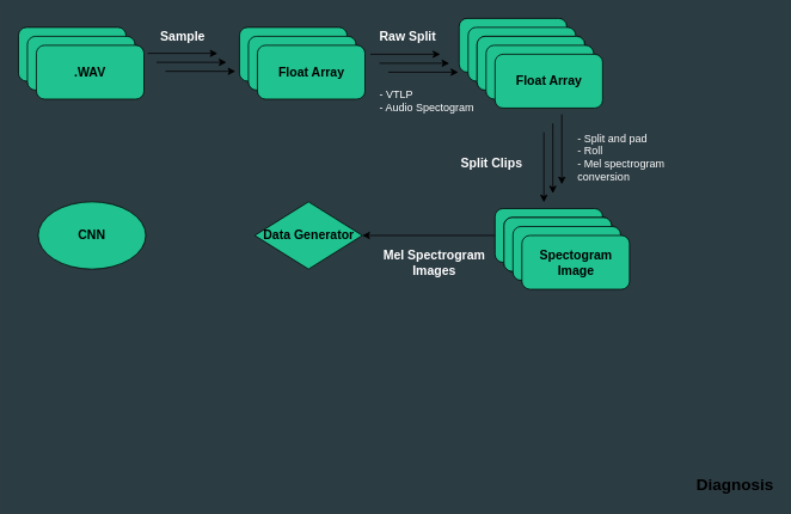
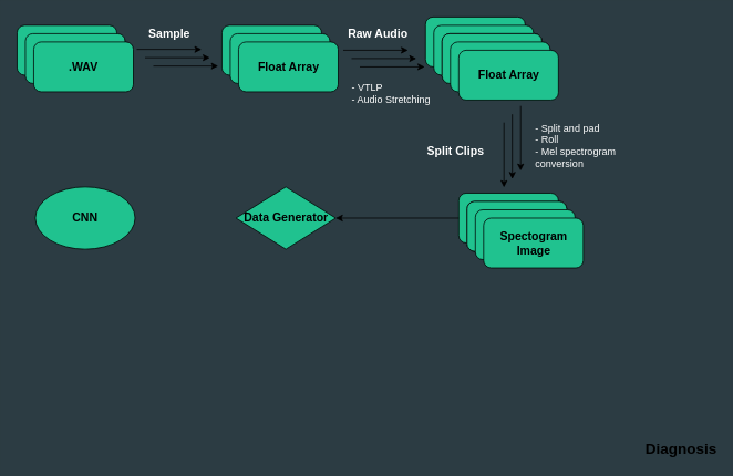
- <mxCell id="21" value="&lt;font style=&quot;font-size: 14px&quot;&gt;&lt;font color=&quot;#ffffff&quot;&gt;Raw Split&lt;/font&gt;&lt;br&gt;&lt;/font&gt;" style="text;html=1;strokeColor=none;fillColor=none;align=center;verticalAlign=middle;whiteSpace=wrap;rounded=0;fontStyle=1" parent="1" vertex="1"><mxGeometry x="403.5" y="20" width="101" height="40" as="geometry" /></mxCell>
+ <mxCell id="21" value="&lt;font style=&quot;font-size: 14px&quot;&gt;&lt;font color=&quot;#ffffff&quot;&gt;Raw Audio&lt;/font&gt;&lt;br&gt;&lt;/font&gt;" style="text;html=1;strokeColor=none;fillColor=none;align=center;verticalAlign=middle;whiteSpace=wrap;rounded=0;fontStyle=1" parent="1" vertex="1"><mxGeometry x="403.5" y="20" width="101" height="40" as="geometry" /></mxCell>
- <mxCell id="29" value="&lt;font color=&quot;#ffffff&quot;&gt;- VTLP&lt;br&gt;- Audio Spectogram&lt;/font&gt;" style="text;html=1;strokeColor=none;fillColor=none;align=left;verticalAlign=middle;whiteSpace=wrap;rounded=0;dashed=1;fontSize=12;" parent="1" vertex="1"><mxGeometry x="421" y="80" width="127" height="63" as="geometry" /></mxCell>
+ <mxCell id="29" value="&lt;font color=&quot;#ffffff&quot;&gt;- VTLP&lt;br&gt;- Audio Stretching&lt;/font&gt;" style="text;html=1;strokeColor=none;fillColor=none;align=left;verticalAlign=middle;whiteSpace=wrap;rounded=0;dashed=1;fontSize=12;" parent="1" vertex="1"><mxGeometry x="421" y="80" width="127" height="63" as="geometry" /></mxCell>
- <mxCell id="38" value="&lt;span style=&quot;font-size: 14px&quot;&gt;&lt;font color=&quot;#ffffff&quot;&gt;Mel Spectrogram Images&lt;/font&gt;&lt;br&gt;&lt;/span&gt;" style="text;html=1;strokeColor=none;fillColor=none;align=center;verticalAlign=middle;whiteSpace=wrap;rounded=0;fontStyle=1" vertex="1" parent="1"><mxGeometry x="426" y="272.5" width="115.5" height="39" as="geometry" /></mxCell>
